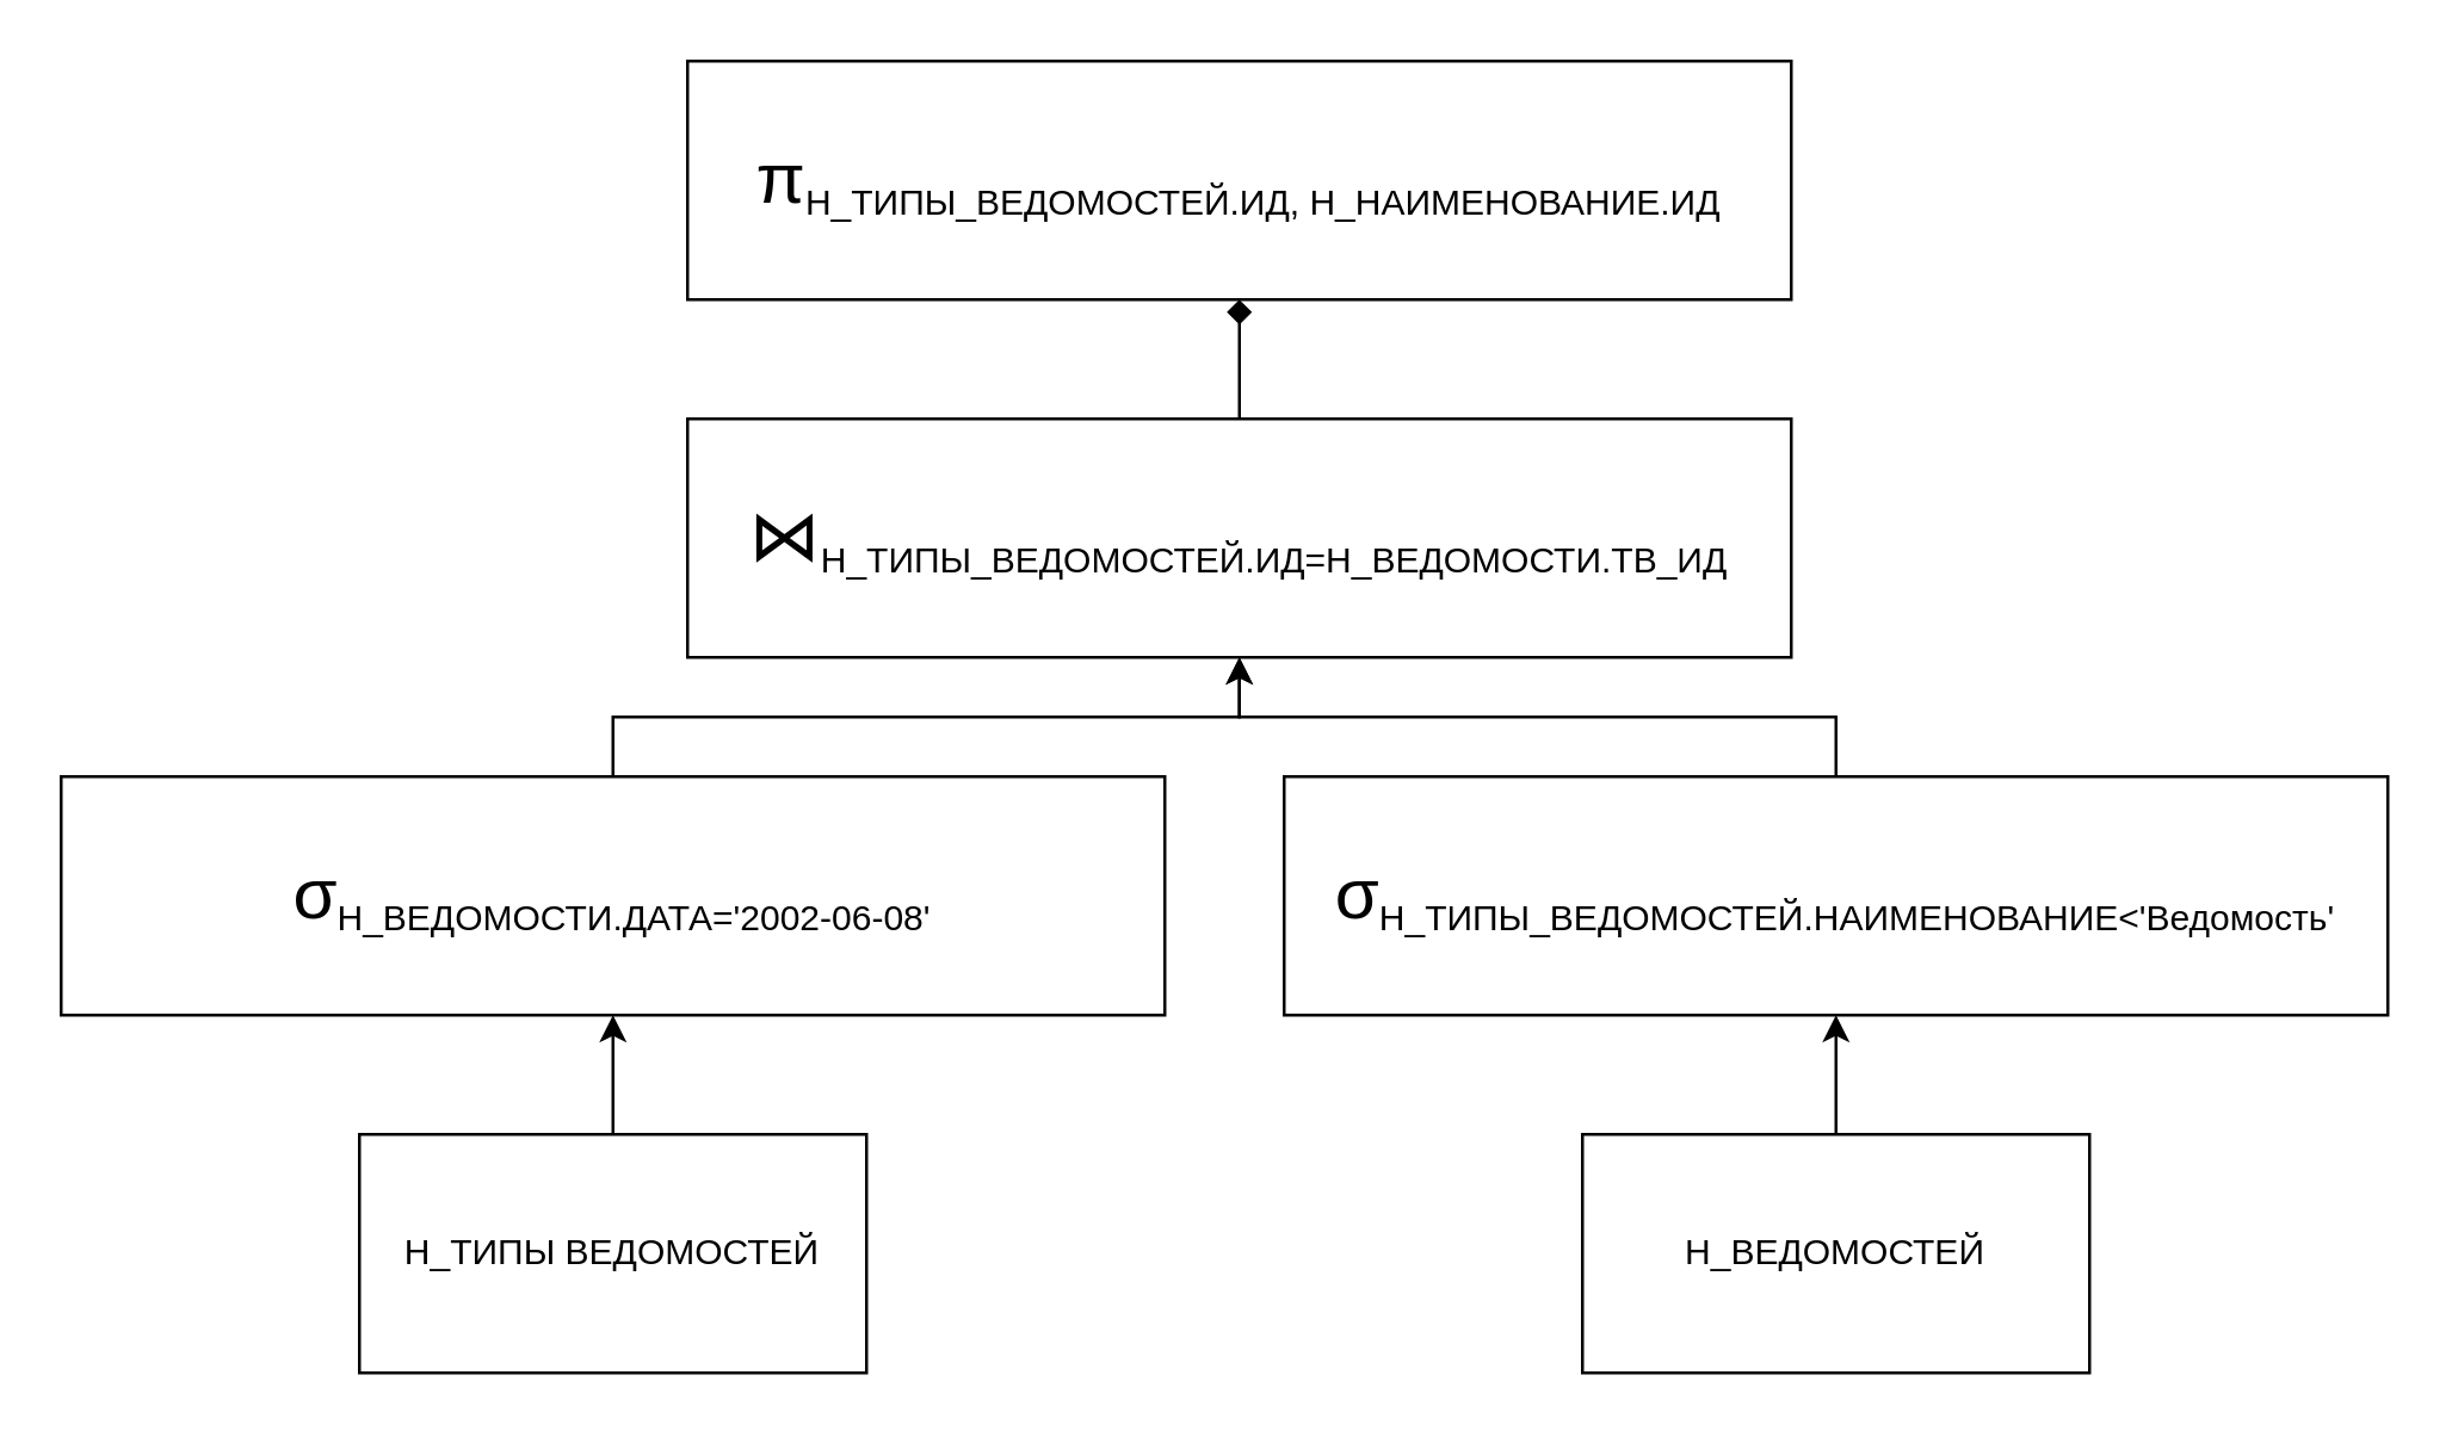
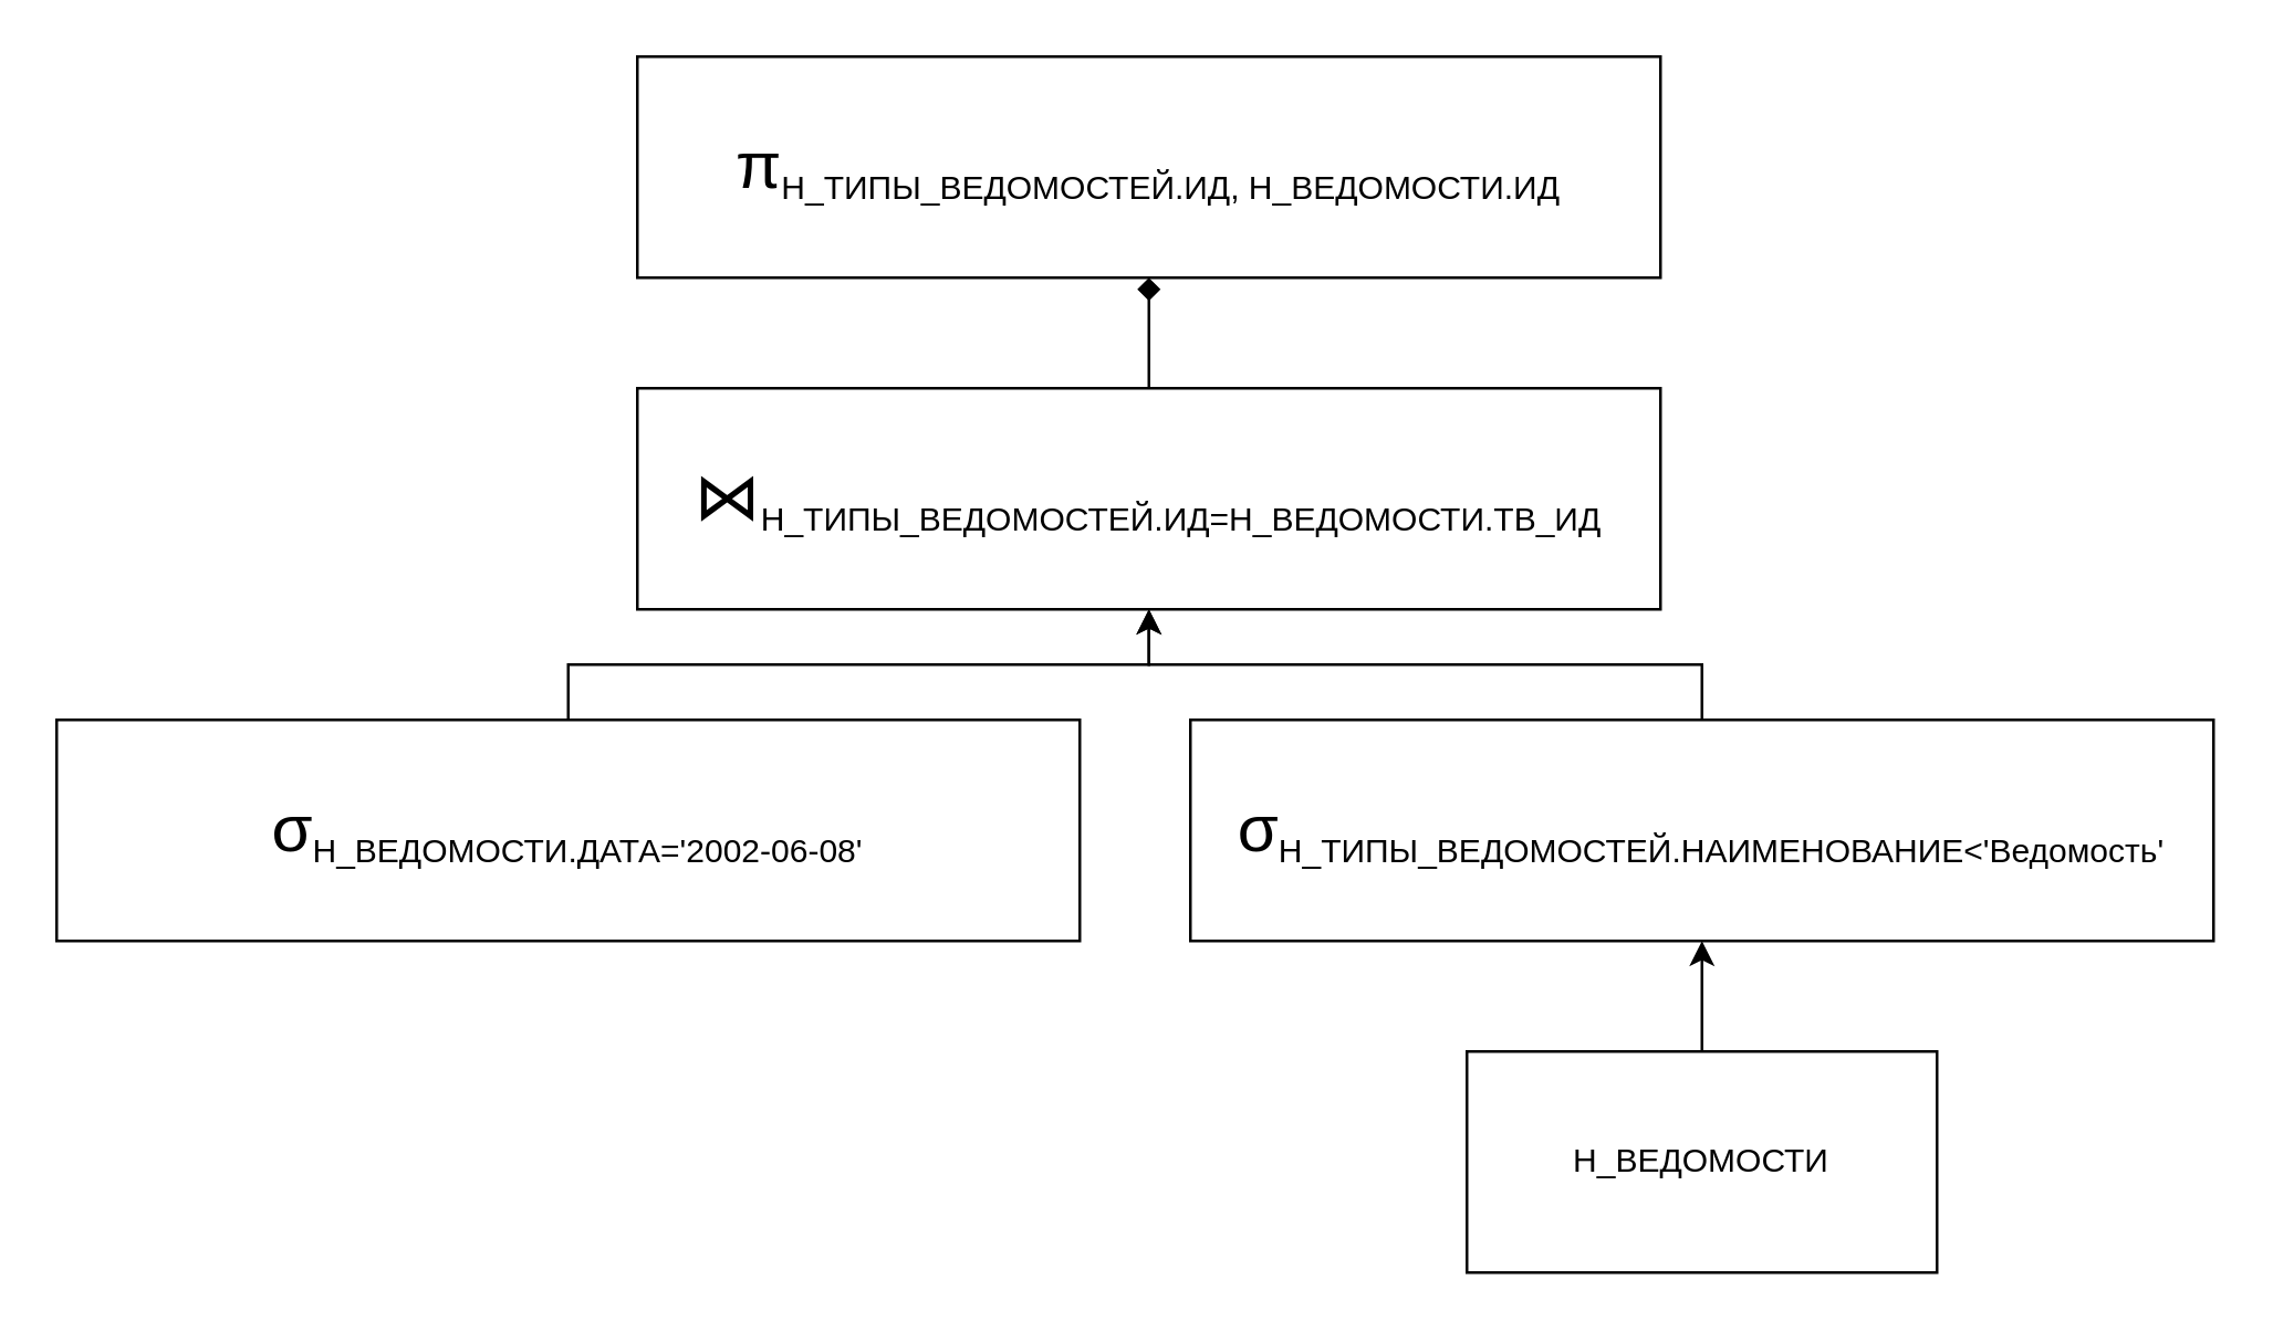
- <mxCell id="12" value="&lt;font style=&quot;font-size: 24px;&quot;&gt;π&lt;/font&gt;&lt;sub style=&quot;&quot;&gt;&lt;font style=&quot;font-size: 12px;&quot;&gt;Н_ТИПЫ_ВЕДОМОСТЕЙ.ИД, Н_НАИМЕНОВАНИЕ.ИД&lt;/font&gt;&lt;/sub&gt;" style="rounded=0;whiteSpace=wrap;html=1;" parent="1" vertex="1"><mxGeometry x="230" y="20" width="370" height="80" as="geometry" /></mxCell>
+ <mxCell id="12" value="&lt;font style=&quot;font-size: 24px;&quot;&gt;π&lt;/font&gt;&lt;sub style=&quot;&quot;&gt;&lt;font style=&quot;font-size: 12px;&quot;&gt;Н_ТИПЫ_ВЕДОМОСТЕЙ.ИД, Н_ВЕДОМОСТИ.ИД&lt;/font&gt;&lt;/sub&gt;" style="rounded=0;whiteSpace=wrap;html=1;" parent="1" vertex="1"><mxGeometry x="230" y="20" width="370" height="80" as="geometry" /></mxCell>
- <mxCell id="2" style="edgeStyle=orthogonalEdgeStyle;rounded=0;orthogonalLoop=1;jettySize=auto;html=1;entryX=0.5;entryY=1;entryDx=0;entryDy=0;" edge="1" parent="1" source="3" target="11"><mxGeometry relative="1" as="geometry" /></mxCell>
- <mxCell id="3" value="&lt;font style=&quot;font-size: 12px;&quot;&gt;Н_ТИПЫ ВЕДОМОСТЕЙ&lt;/font&gt;" style="rounded=0;whiteSpace=wrap;html=1;" parent="1" vertex="1"><mxGeometry x="120" y="380" width="170" height="80" as="geometry" /></mxCell>
- <mxCell id="5" value="&lt;font style=&quot;font-size: 12px;&quot;&gt;Н_ВЕДОМОСТЕЙ&lt;/font&gt;" style="rounded=0;whiteSpace=wrap;html=1;" parent="1" vertex="1"><mxGeometry x="530" y="380" width="170" height="80" as="geometry" /></mxCell>
+ <mxCell id="5" value="&lt;font style=&quot;font-size: 12px;&quot;&gt;Н_ВЕДОМОСТИ&lt;/font&gt;" style="rounded=0;whiteSpace=wrap;html=1;" parent="1" vertex="1"><mxGeometry x="530" y="380" width="170" height="80" as="geometry" /></mxCell>
